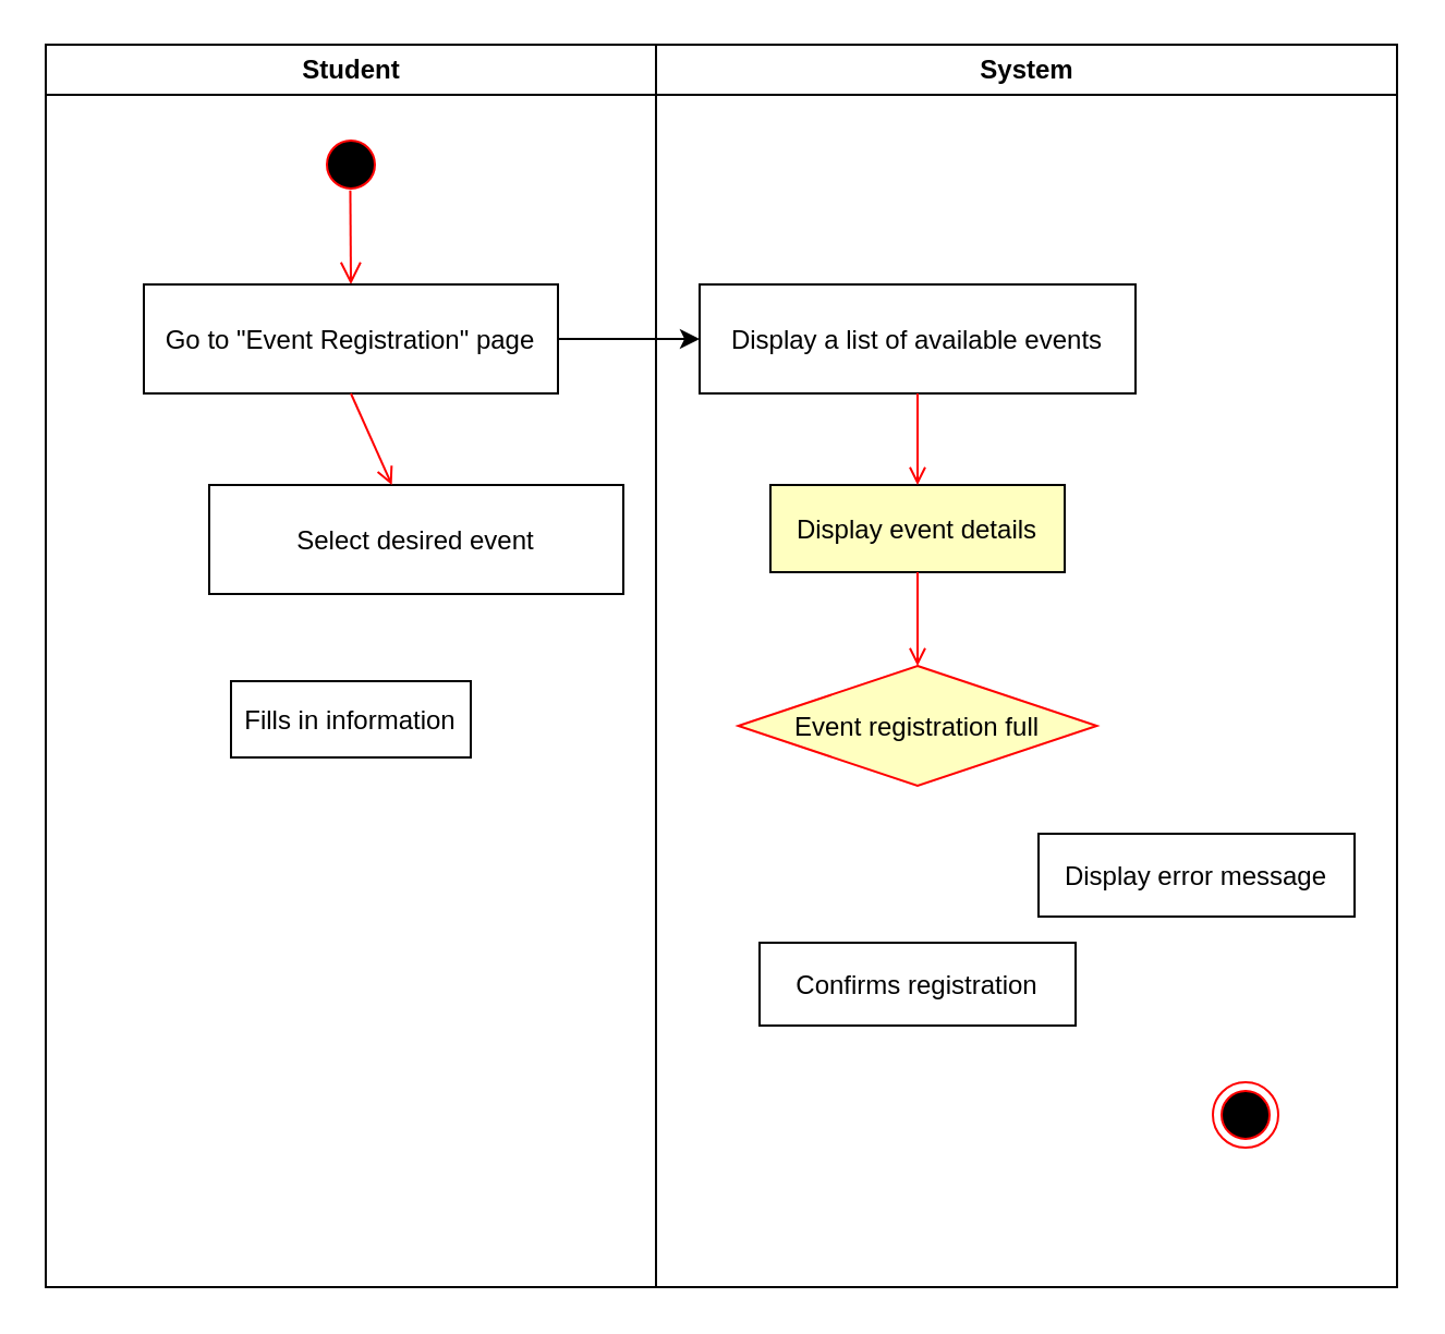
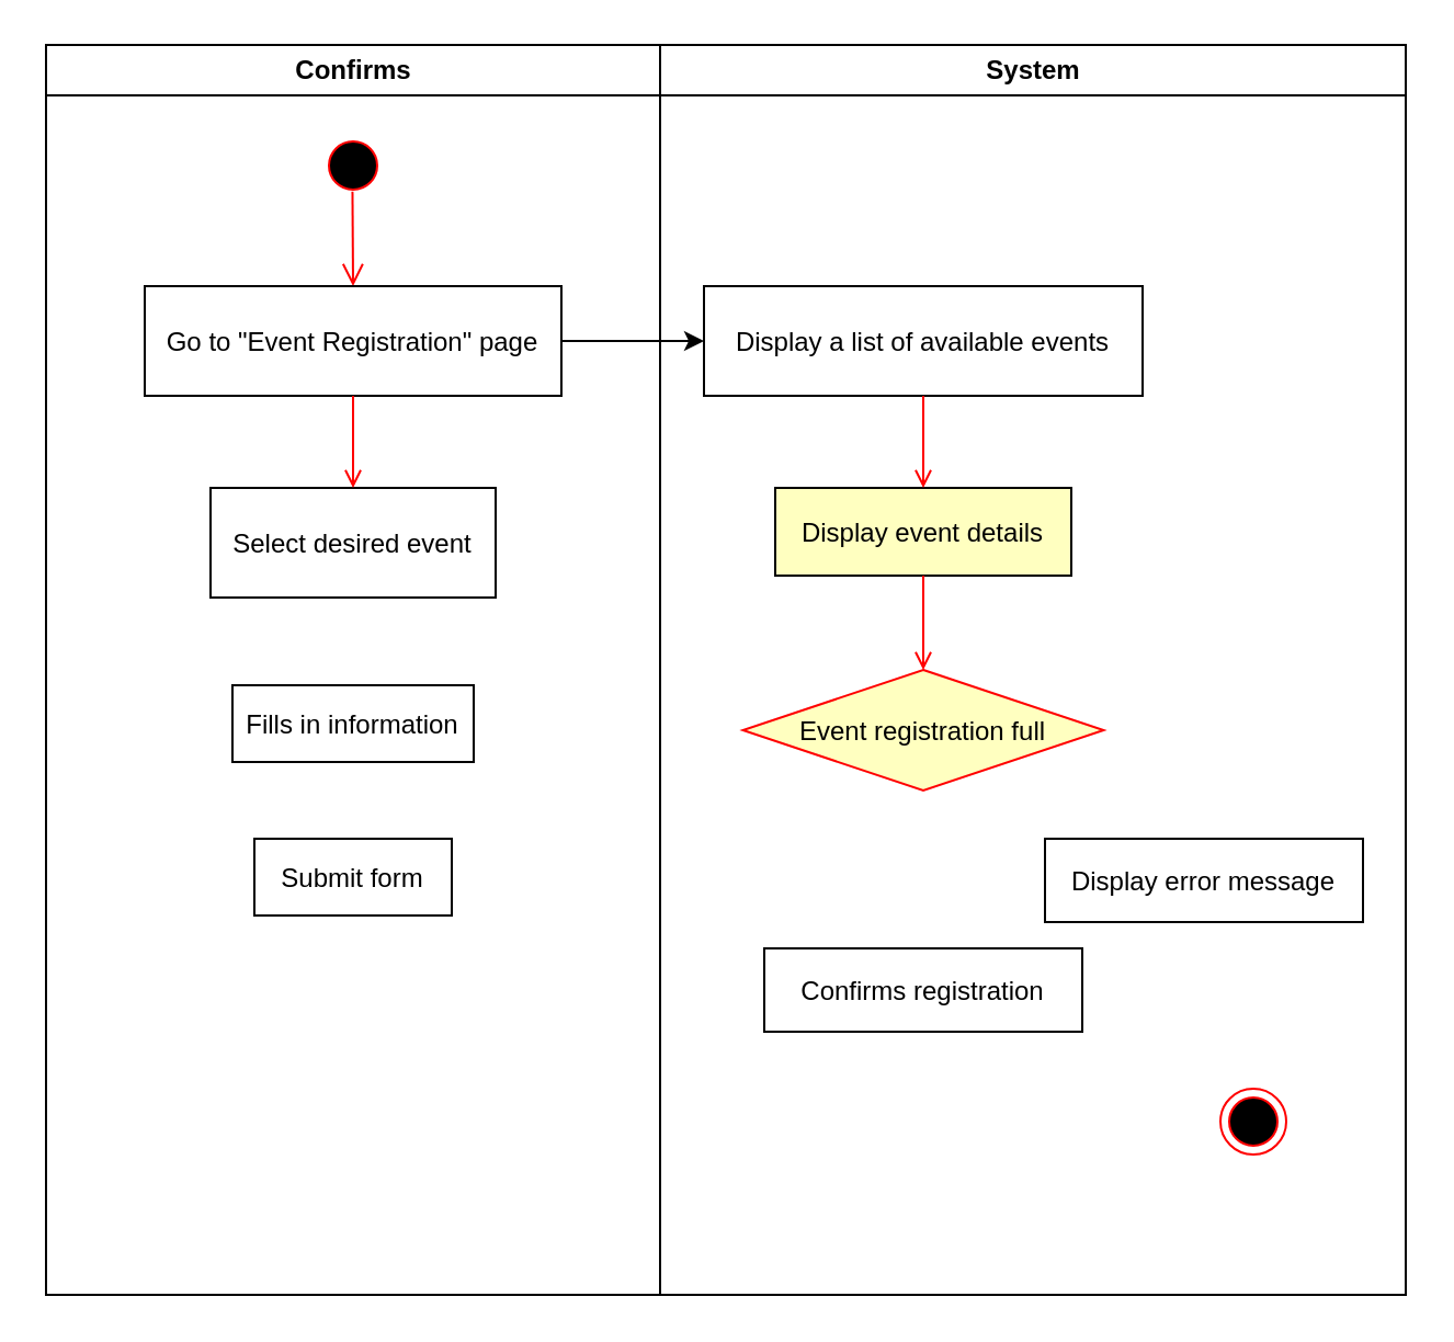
- <mxCell id="2" value="Student" style="swimlane;whiteSpace=wrap" parent="1" vertex="1"><mxGeometry x="20.5" y="20" width="280" height="570" as="geometry" /></mxCell>
+ <mxCell id="2" value="Confirms" style="swimlane;whiteSpace=wrap" parent="1" vertex="1"><mxGeometry x="20.5" y="20" width="280" height="570" as="geometry" /></mxCell>
- <mxCell id="6" value="Select desired event" style="" parent="2" vertex="1"><mxGeometry x="75" y="202" width="190" height="50" as="geometry" /></mxCell>
+ <mxCell id="6" value="Select desired event" style="" parent="2" vertex="1"><mxGeometry x="75" y="202" width="130" height="50" as="geometry" /></mxCell>
+ <mxCell id="9" value="Submit form" style="" vertex="1" parent="2"><mxGeometry x="95" y="362" width="90" height="35" as="geometry" /></mxCell>
